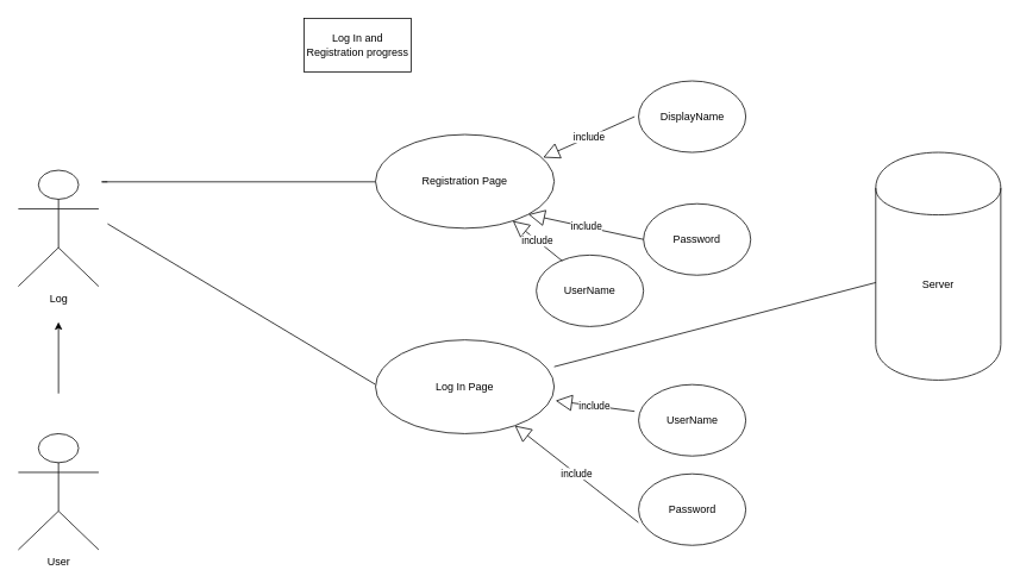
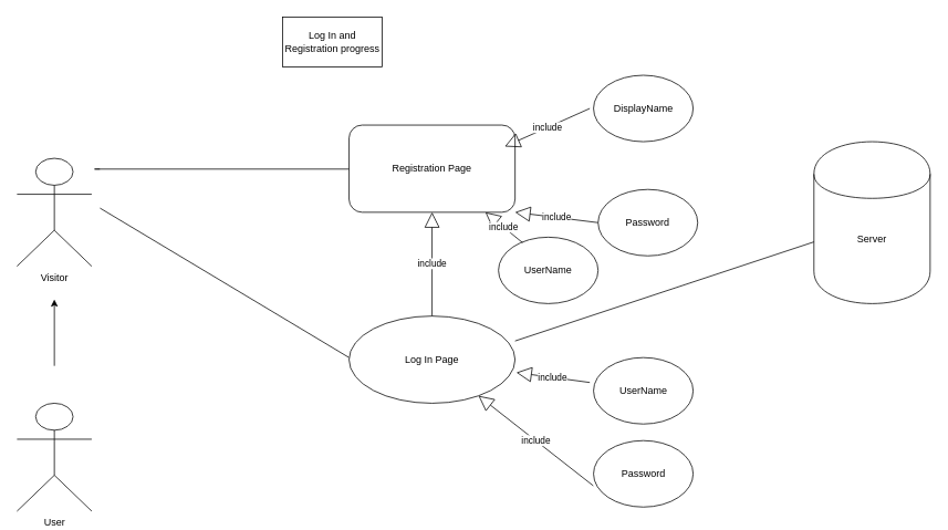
- <mxCell id="5" value="Registration Page" style="ellipse;whiteSpace=wrap;html=1;" vertex="1" parent="1"><mxGeometry x="420" y="150" width="200" height="105" as="geometry" /></mxCell>
+ <mxCell id="5" value="Registration Page" style="whiteSpace=wrap;html=1;rounded=1;" vertex="1" parent="1"><mxGeometry x="420" y="150" width="200" height="105" as="geometry" /></mxCell>
- <mxCell id="6" value="Server" style="shape=cylinder;whiteSpace=wrap;html=1;boundedLbl=1;backgroundOutline=1;" vertex="1" parent="1"><mxGeometry x="980" y="170" width="140" height="255" as="geometry" /></mxCell>
+ <mxCell id="6" value="Server" style="shape=cylinder;whiteSpace=wrap;html=1;boundedLbl=1;backgroundOutline=1;" vertex="1" parent="1"><mxGeometry x="980" y="170" width="140" height="195" as="geometry" /></mxCell>
+ <mxCell id="16" value="include" style="endArrow=block;endSize=16;endFill=0;html=1;entryX=0.5;entryY=1;entryDx=0;entryDy=0;exitX=0.5;exitY=0;exitDx=0;exitDy=0;" edge="1" parent="1" source="15" target="5"><mxGeometry width="160" relative="1" as="geometry"><mxPoint x="629.167" y="269.333" as="sourcePoint" /><mxPoint x="500" y="241" as="targetPoint" /></mxGeometry></mxCell>
- <mxCell id="2" value="Log" style="shape=umlActor;verticalLabelPosition=bottom;labelBackgroundColor=#ffffff;verticalAlign=top;html=1;outlineConnect=0;" vertex="1" parent="1"><mxGeometry x="20" y="190" width="90" height="130" as="geometry" /></mxCell>
+ <mxCell id="2" value="Visitor" style="shape=umlActor;verticalLabelPosition=bottom;labelBackgroundColor=#ffffff;verticalAlign=top;html=1;outlineConnect=0;" vertex="1" parent="1"><mxGeometry x="20" y="190" width="90" height="130" as="geometry" /></mxCell>
